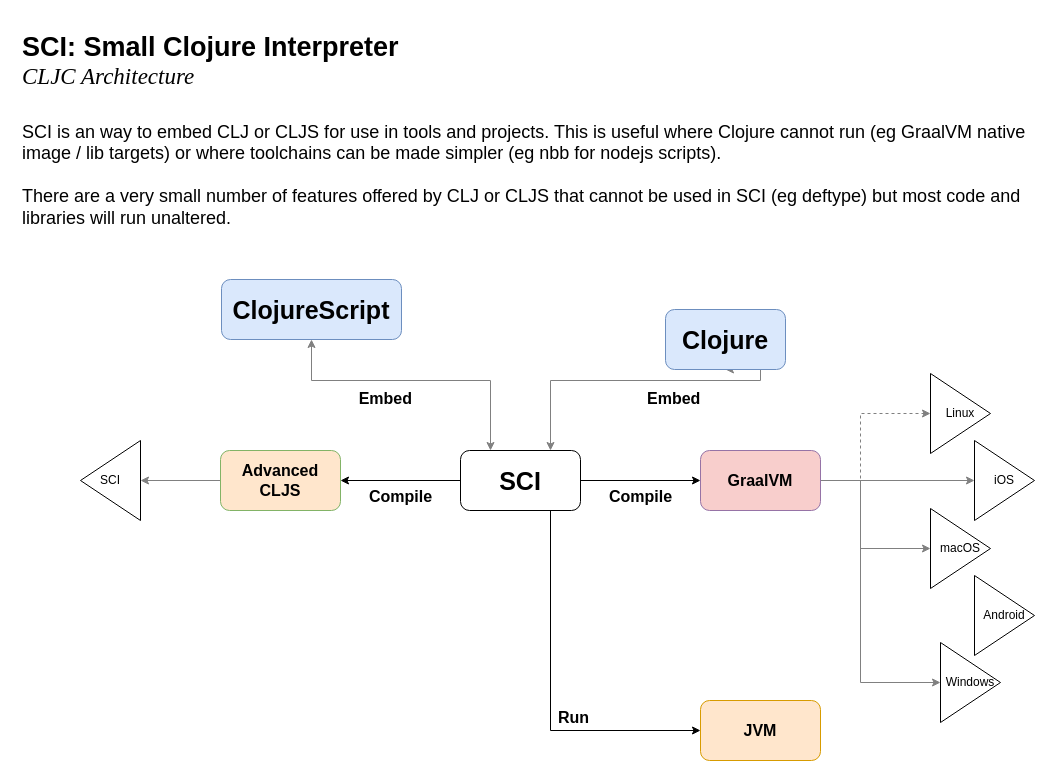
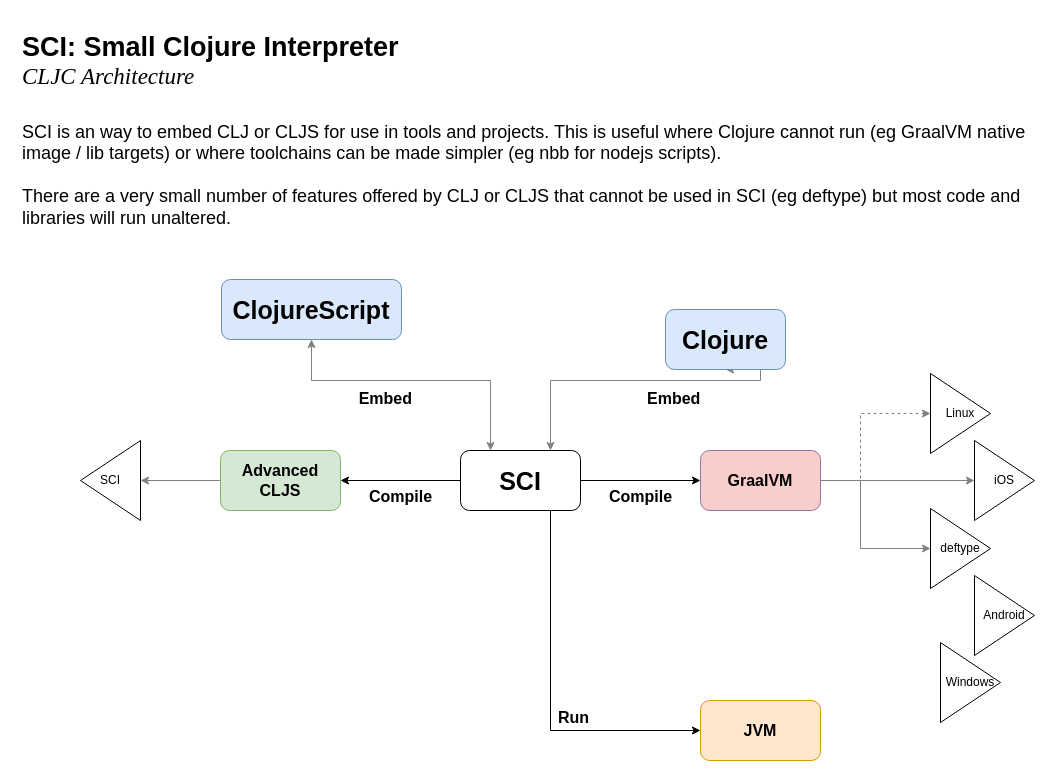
- <mxCell id="14" value="&lt;div style=&quot;font-size: 16px;&quot;&gt;Advanced &lt;br style=&quot;font-size: 16px;&quot;&gt;&lt;/div&gt;&lt;div style=&quot;font-size: 16px;&quot;&gt;CLJS&lt;/div&gt;" style="rounded=1;whiteSpace=wrap;html=1;fontSize=16;fillColor=#ffe6cc;strokeColor=#82b366;fontStyle=1;" parent="1" vertex="1"><mxGeometry x="220" y="450" width="120" height="60" as="geometry" /></mxCell>
+ <mxCell id="14" value="&lt;div style=&quot;font-size: 16px;&quot;&gt;Advanced &lt;br style=&quot;font-size: 16px;&quot;&gt;&lt;/div&gt;&lt;div style=&quot;font-size: 16px;&quot;&gt;CLJS&lt;/div&gt;" style="rounded=1;whiteSpace=wrap;html=1;fontSize=16;fillColor=#d5e8d4;strokeColor=#82b366;fontStyle=1" parent="1" vertex="1"><mxGeometry x="220" y="450" width="120" height="60" as="geometry" /></mxCell>
- <mxCell id="21" value="macOS" style="triangle;whiteSpace=wrap;html=1;fontFamily=Helvetica;fontSize=12;fontColor=#000000;" parent="1" vertex="1"><mxGeometry x="930" y="508" width="60" height="80" as="geometry" /></mxCell>
+ <mxCell id="21" value="deftype" style="triangle;whiteSpace=wrap;html=1;fontFamily=Helvetica;fontSize=12;fontColor=#000000;" parent="1" vertex="1"><mxGeometry x="930" y="508" width="60" height="80" as="geometry" /></mxCell>
- <mxCell id="11" style="edgeStyle=orthogonalEdgeStyle;rounded=0;orthogonalLoop=1;jettySize=auto;html=1;entryX=0;entryY=0.5;entryDx=0;entryDy=0;fontFamily=Helvetica;fontSize=12;fontColor=#000000;startArrow=none;startFill=0;strokeColor=#808080;" parent="1" source="12" target="22" edge="1"><mxGeometry relative="1" as="geometry"><Array as="points"><mxPoint x="860" y="480" /><mxPoint x="860" y="682" /></Array></mxGeometry></mxCell>
